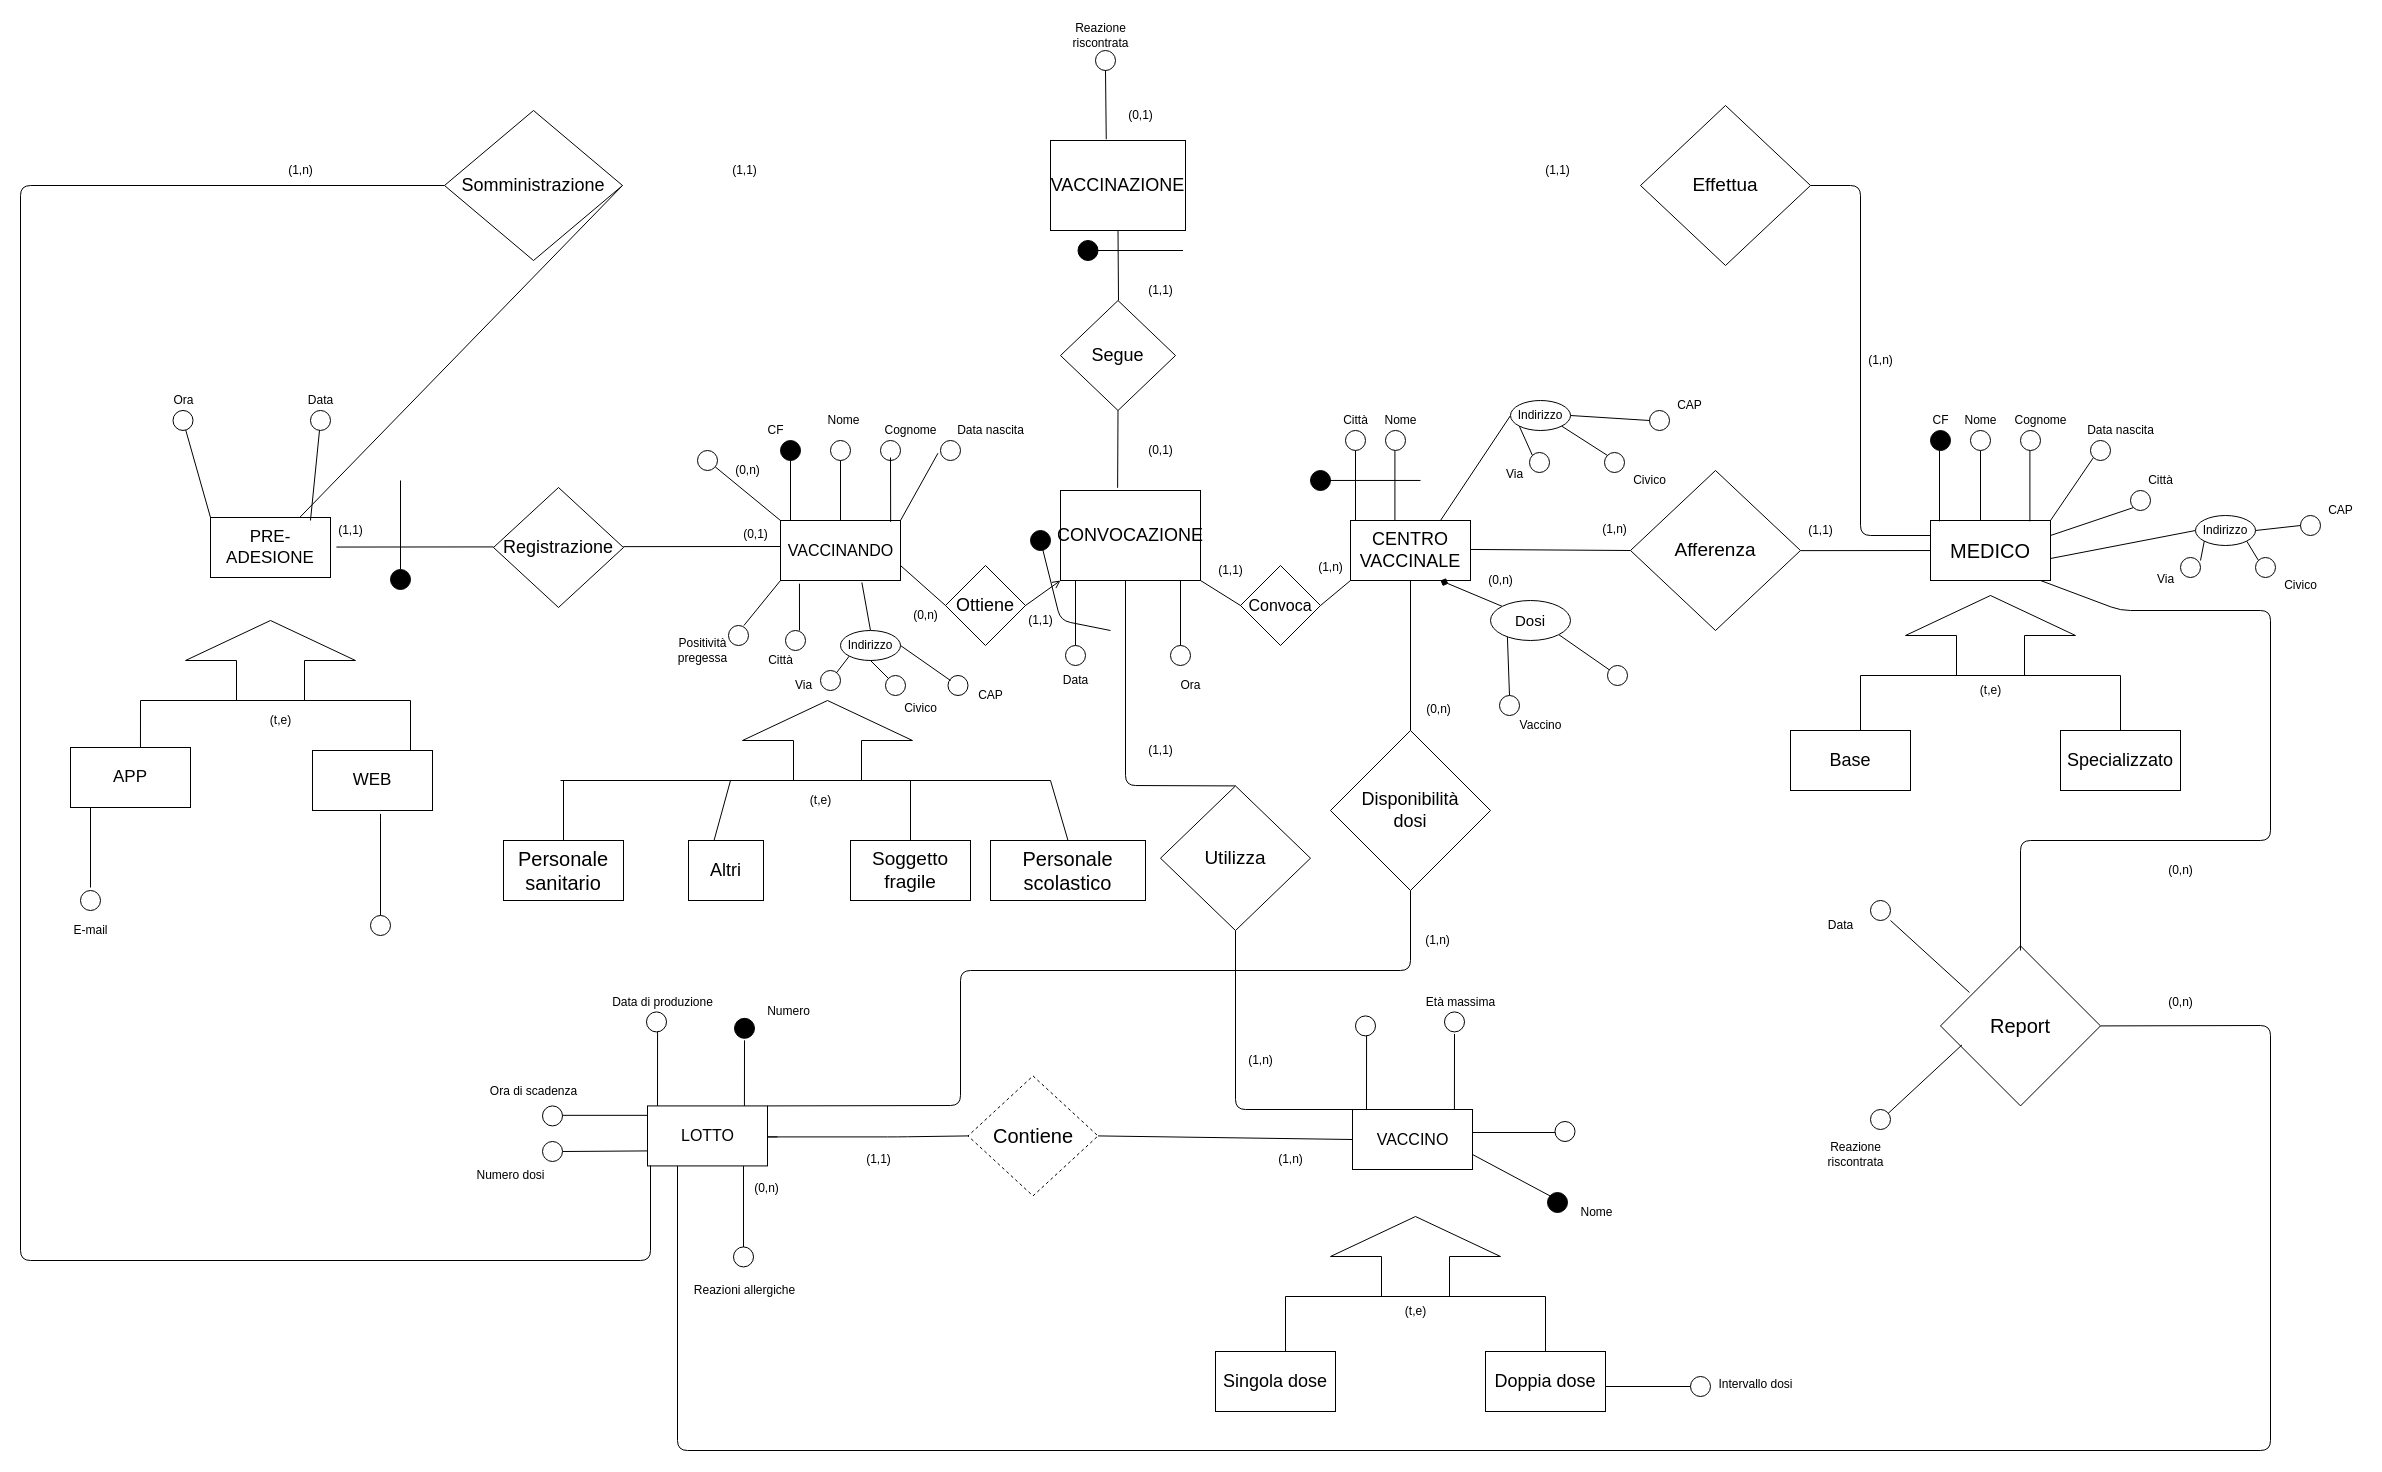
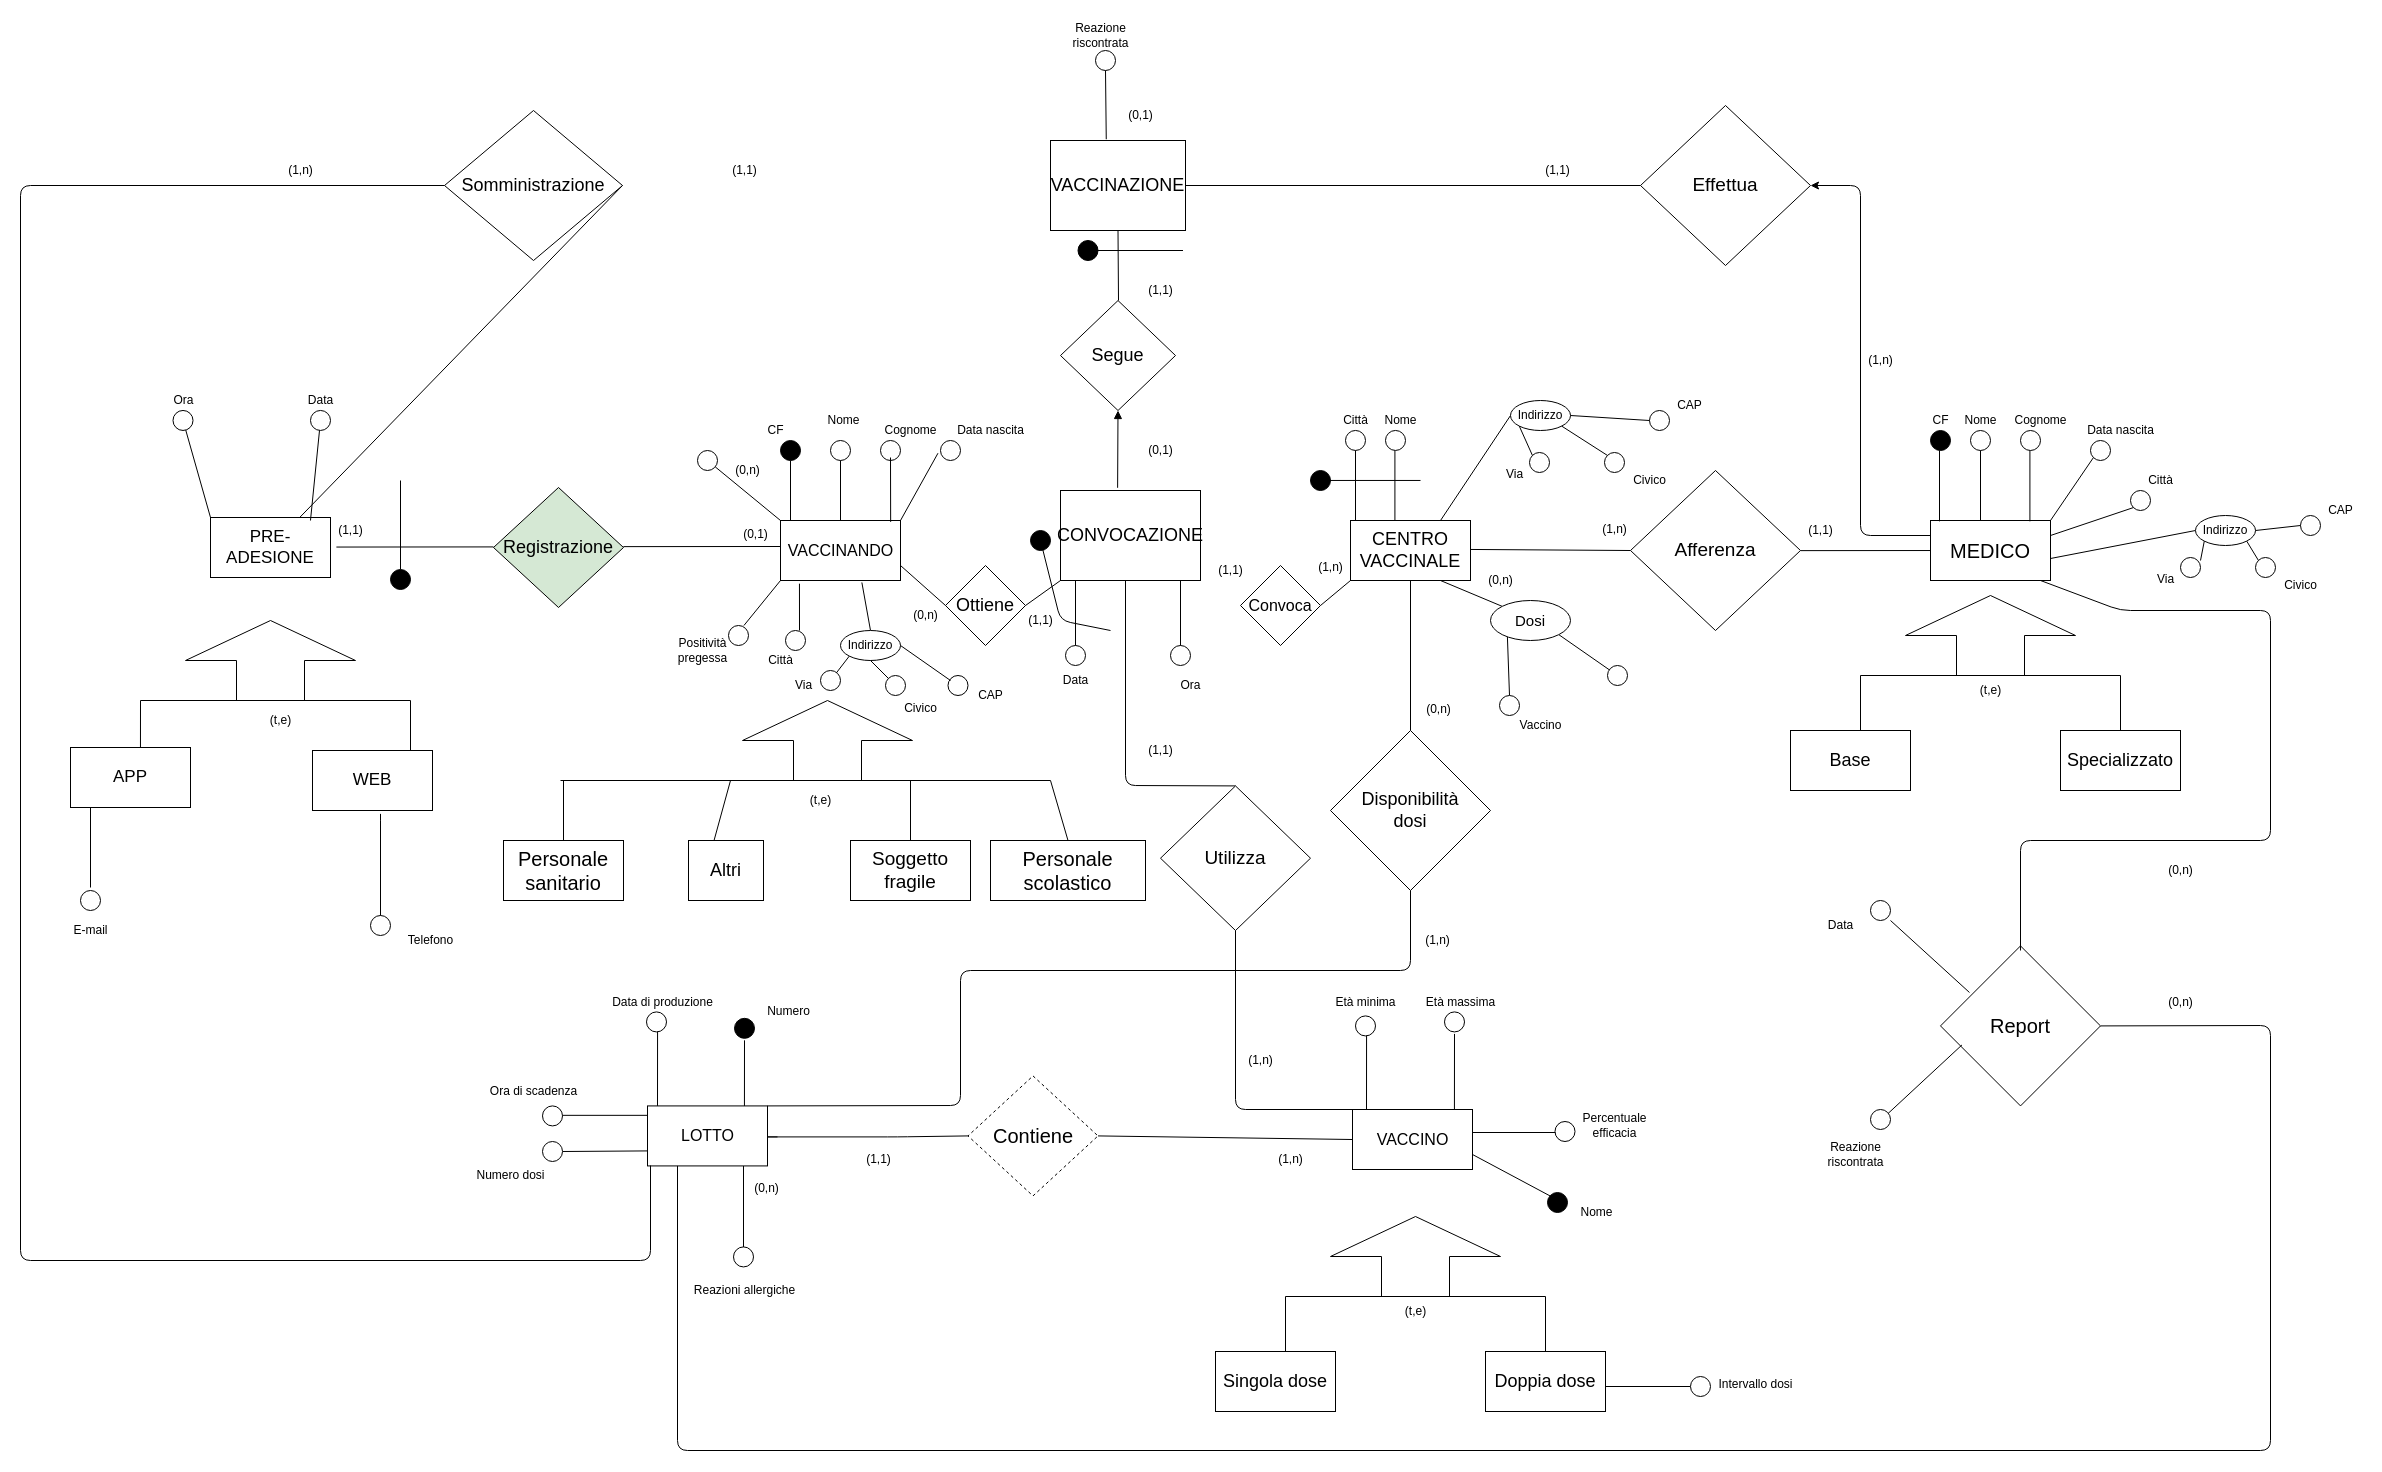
+ <mxCell id="207" value="" style="endArrow=none;html=1;entryX=1;entryY=0.5;entryDx=0;entryDy=0;exitX=0;exitY=0.5;exitDx=0;exitDy=0;" parent="1" source="181" target="38" edge="1"><mxGeometry width="50" height="50" relative="1" as="geometry"><mxPoint x="1080" y="430" as="sourcePoint" /><mxPoint x="1130" y="380" as="targetPoint" /></mxGeometry></mxCell>
- <mxCell id="182" value="" style="endArrow=none;html=1;entryX=1;entryY=0.5;entryDx=0;entryDy=0;exitX=0;exitY=0.25;exitDx=0;exitDy=0;" parent="1" source="50" target="181" edge="1"><mxGeometry width="50" height="50" relative="1" as="geometry"><mxPoint x="1730" y="510" as="sourcePoint" /><mxPoint x="1780" y="460" as="targetPoint" /><Array as="points"><mxPoint x="1860" y="535" /><mxPoint x="1860" y="185" /></Array></mxGeometry></mxCell>
+ <mxCell id="182" value="" style="endArrow=classic;html=1;entryX=1;entryY=0.5;entryDx=0;entryDy=0;exitX=0;exitY=0.25;exitDx=0;exitDy=0;" parent="1" source="50" target="181" edge="1"><mxGeometry width="50" height="50" relative="1" as="geometry"><mxPoint x="1730" y="510" as="sourcePoint" /><mxPoint x="1780" y="460" as="targetPoint" /><Array as="points"><mxPoint x="1860" y="535" /><mxPoint x="1860" y="185" /></Array></mxGeometry></mxCell>
- <mxCell id="203" value="" style="endArrow=none;html=1;exitX=0.408;exitY=-0.03;exitDx=0;exitDy=0;exitPerimeter=0;entryX=0.5;entryY=1;entryDx=0;entryDy=0;" parent="1" source="24" target="202" edge="1"><mxGeometry width="50" height="50" relative="1" as="geometry"><mxPoint x="1080" y="470" as="sourcePoint" /><mxPoint x="1130" y="420" as="targetPoint" /></mxGeometry></mxCell>
+ <mxCell id="203" value="" style="endArrow=block;html=1;exitX=0.408;exitY=-0.03;exitDx=0;exitDy=0;exitPerimeter=0;entryX=0.5;entryY=1;entryDx=0;entryDy=0;" parent="1" source="24" target="202" edge="1"><mxGeometry width="50" height="50" relative="1" as="geometry"><mxPoint x="1080" y="470" as="sourcePoint" /><mxPoint x="1130" y="420" as="targetPoint" /></mxGeometry></mxCell>
- <mxCell id="138" value="&lt;font style=&quot;font-size: 18px&quot;&gt;Registrazione&lt;/font&gt;" style="rhombus;whiteSpace=wrap;html=1;strokeWidth=1;fillColor=#FFFFFF;" parent="1" vertex="1"><mxGeometry x="493" y="487" width="130" height="120" as="geometry" /></mxCell>
+ <mxCell id="138" value="&lt;font style=&quot;font-size: 18px&quot;&gt;Registrazione&lt;/font&gt;" style="rhombus;whiteSpace=wrap;html=1;strokeWidth=1;fillColor=#d5e8d4;" parent="1" vertex="1"><mxGeometry x="493" y="487" width="130" height="120" as="geometry" /></mxCell>
- <mxCell id="188" value="" style="endArrow=open;html=1;exitX=1;exitY=0.5;exitDx=0;exitDy=0;entryX=0;entryY=1;entryDx=0;entryDy=0;" parent="1" source="186" target="24" edge="1"><mxGeometry width="50" height="50" relative="1" as="geometry"><mxPoint x="1080" y="590" as="sourcePoint" /><mxPoint x="1130" y="540" as="targetPoint" /></mxGeometry></mxCell>
+ <mxCell id="188" value="" style="endArrow=none;html=1;exitX=1;exitY=0.5;exitDx=0;exitDy=0;entryX=0;entryY=1;entryDx=0;entryDy=0;" parent="1" source="186" target="24" edge="1"><mxGeometry width="50" height="50" relative="1" as="geometry"><mxPoint x="1080" y="590" as="sourcePoint" /><mxPoint x="1130" y="540" as="targetPoint" /></mxGeometry></mxCell>
- <mxCell id="216" value="" style="endArrow=diamond;html=1;entryX=0.75;entryY=1;entryDx=0;entryDy=0;exitX=0;exitY=0;exitDx=0;exitDy=0;" parent="1" source="217" target="26" edge="1"><mxGeometry width="50" height="50" relative="1" as="geometry"><mxPoint x="1480" y="600" as="sourcePoint" /><mxPoint x="1450" y="690" as="targetPoint" /></mxGeometry></mxCell>
+ <mxCell id="216" value="" style="endArrow=none;html=1;entryX=0.75;entryY=1;entryDx=0;entryDy=0;exitX=0;exitY=0;exitDx=0;exitDy=0;" parent="1" source="217" target="26" edge="1"><mxGeometry width="50" height="50" relative="1" as="geometry"><mxPoint x="1480" y="600" as="sourcePoint" /><mxPoint x="1450" y="690" as="targetPoint" /></mxGeometry></mxCell>
- <mxCell id="185" value="" style="endArrow=none;html=1;entryX=1;entryY=1;entryDx=0;entryDy=0;exitX=0;exitY=0.5;exitDx=0;exitDy=0;" parent="1" source="184" target="24" edge="1"><mxGeometry width="50" height="50" relative="1" as="geometry"><mxPoint x="1060" y="440" as="sourcePoint" /><mxPoint x="1110" y="390" as="targetPoint" /></mxGeometry></mxCell>
+ <mxCell id="152" value="Telefono" style="text;html=1;align=center;verticalAlign=middle;resizable=0;points=[];autosize=1;strokeColor=none;" parent="1" vertex="1"><mxGeometry x="400" y="930" width="60" height="20" as="geometry" /></mxCell>
+ <mxCell id="95" value="Età minima" style="text;html=1;align=center;verticalAlign=middle;resizable=0;points=[];autosize=1;strokeColor=none;" parent="1" vertex="1"><mxGeometry x="1330" y="993.42" width="70" height="18" as="geometry" /></mxCell>
+ <mxCell id="98" value="&lt;div&gt;Percentuale &lt;br&gt;&lt;/div&gt;&lt;div&gt;efficacia&lt;/div&gt;" style="text;html=1;align=center;verticalAlign=middle;resizable=0;points=[];autosize=1;strokeColor=none;" parent="1" vertex="1"><mxGeometry x="1576.5" y="1109" width="74" height="32" as="geometry" /></mxCell>
